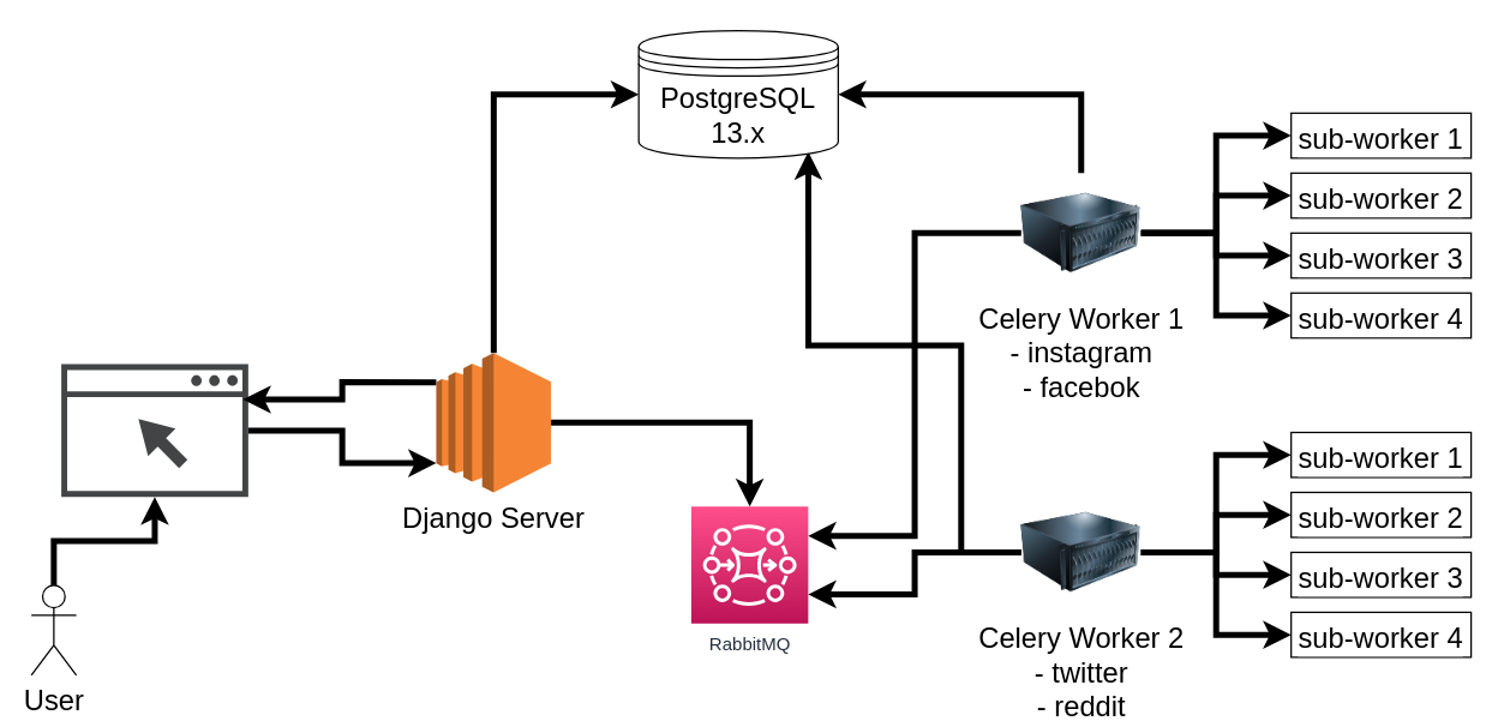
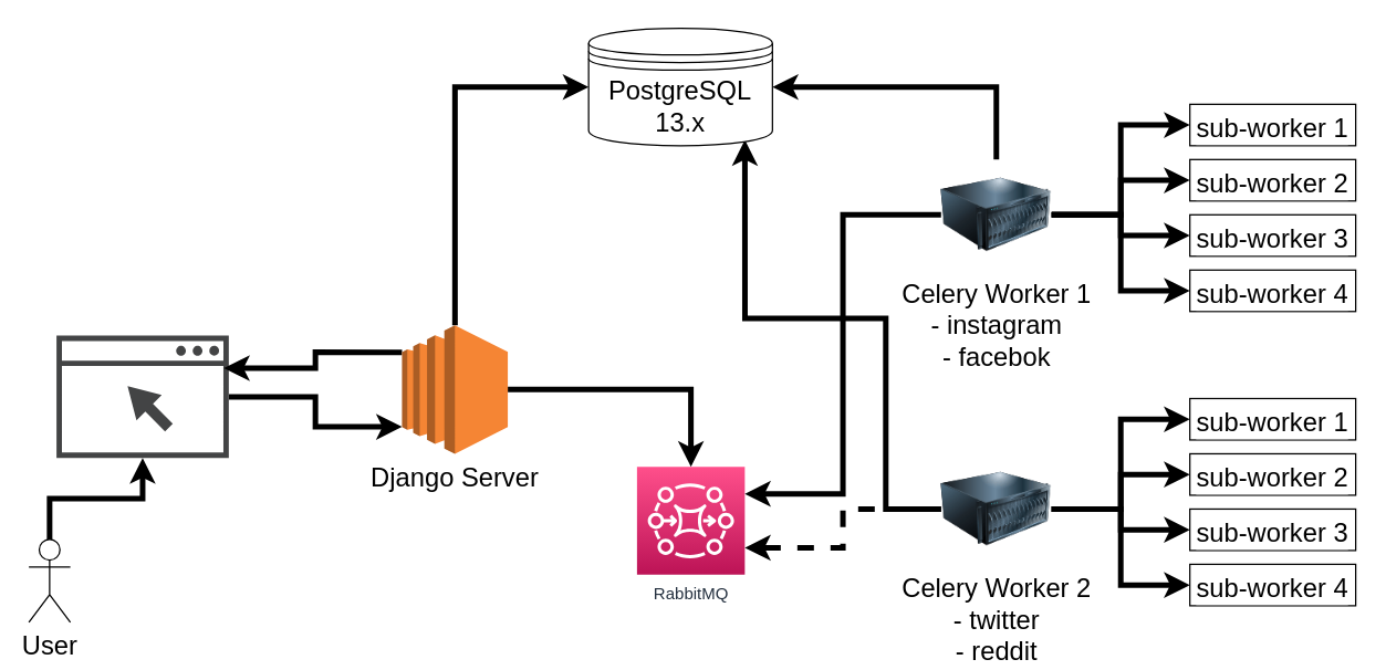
- <mxCell id="13" style="edgeStyle=orthogonalEdgeStyle;rounded=0;orthogonalLoop=1;jettySize=auto;html=1;entryX=1;entryY=0.75;entryDx=0;entryDy=0;entryPerimeter=0;fontSize=19;strokeWidth=4;" parent="1" source="15" target="8" edge="1"><mxGeometry relative="1" as="geometry" /></mxCell>
+ <mxCell id="13" style="edgeStyle=orthogonalEdgeStyle;rounded=0;orthogonalLoop=1;jettySize=auto;html=1;entryX=1;entryY=0.75;entryDx=0;entryDy=0;entryPerimeter=0;fontSize=19;strokeWidth=4;dashed=1;" parent="1" source="15" target="8" edge="1"><mxGeometry relative="1" as="geometry" /></mxCell>
